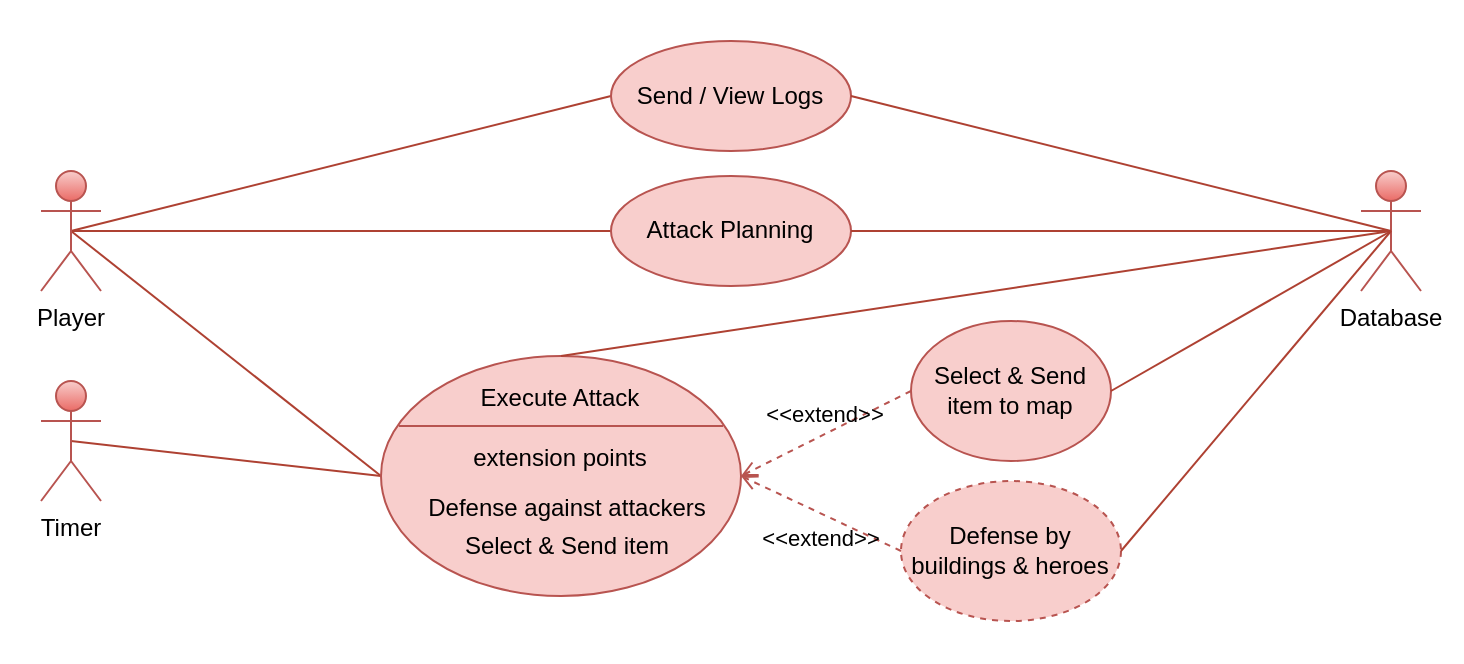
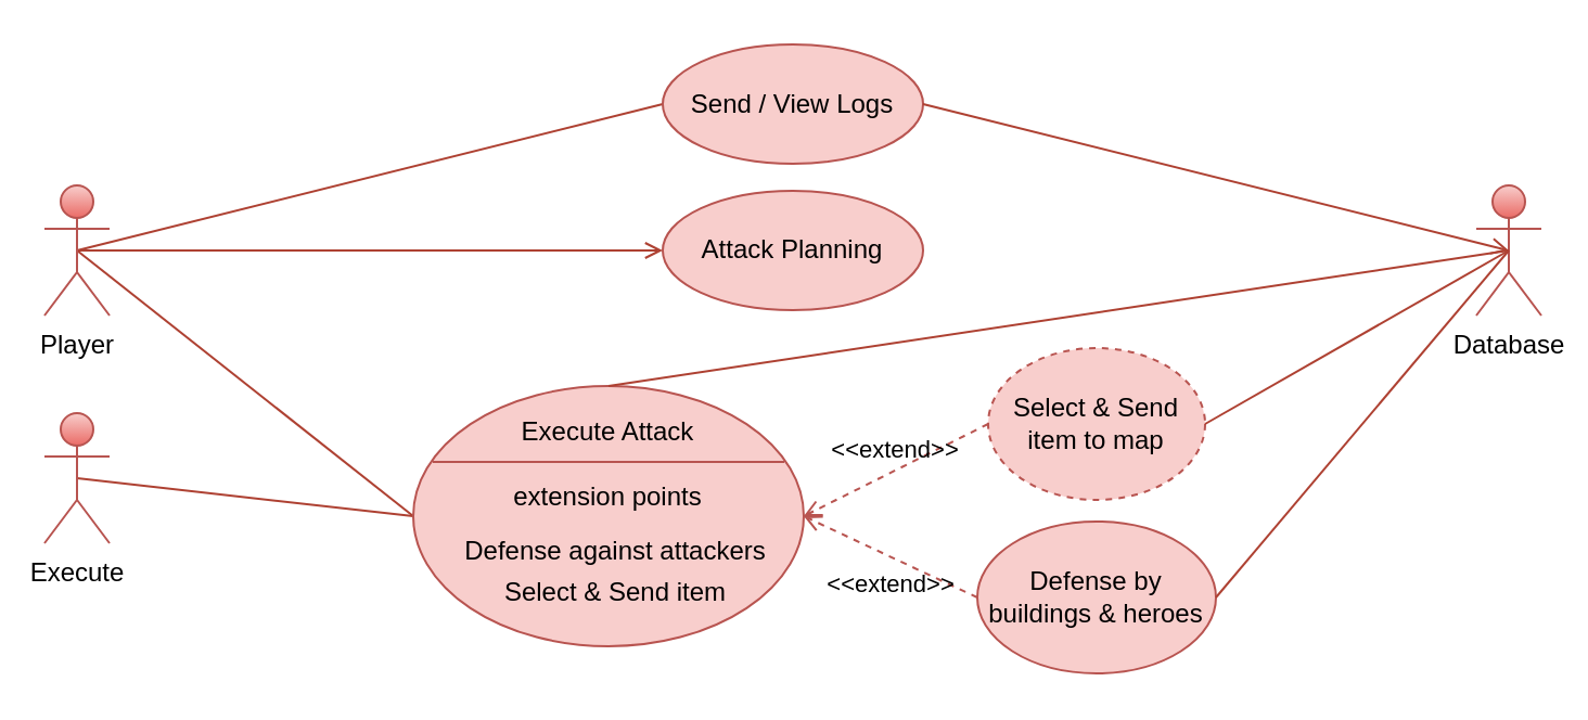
- <mxCell id="20" style="edgeStyle=none;rounded=0;orthogonalLoop=1;jettySize=auto;html=1;exitX=1;exitY=0.5;exitDx=0;exitDy=0;entryX=0.5;entryY=0.5;entryDx=0;entryDy=0;entryPerimeter=0;endArrow=none;endFill=0;fillColor=#fad9d5;strokeColor=#ae4132;" edge="1" parent="1" source="8" target="6"><mxGeometry relative="1" as="geometry" /></mxCell>
+ <mxCell id="20" style="edgeStyle=none;rounded=0;orthogonalLoop=1;jettySize=auto;html=1;exitX=1;exitY=0.5;exitDx=0;exitDy=0;entryX=0.5;entryY=0.5;entryDx=0;entryDy=0;entryPerimeter=0;endArrow=open;endFill=0;fillColor=#fad9d5;strokeColor=#ae4132;" edge="1" parent="1" source="8" target="6"><mxGeometry relative="1" as="geometry" /></mxCell>
- <mxCell id="3" style="edgeStyle=none;rounded=0;orthogonalLoop=1;jettySize=auto;html=1;exitX=0.5;exitY=0.5;exitDx=0;exitDy=0;exitPerimeter=0;entryX=0;entryY=0.5;entryDx=0;entryDy=0;endArrow=none;endFill=0;fillColor=#fad9d5;strokeColor=#ae4132;" edge="1" parent="1" source="5" target="7"><mxGeometry relative="1" as="geometry" /></mxCell>
+ <mxCell id="3" style="edgeStyle=none;rounded=0;orthogonalLoop=1;jettySize=auto;html=1;exitX=0.5;exitY=0.5;exitDx=0;exitDy=0;exitPerimeter=0;entryX=0;entryY=0.5;entryDx=0;entryDy=0;endArrow=open;endFill=0;fillColor=#fad9d5;strokeColor=#ae4132;" edge="1" parent="1" source="5" target="7"><mxGeometry relative="1" as="geometry" /></mxCell>
- <mxCell id="21" style="edgeStyle=none;rounded=0;orthogonalLoop=1;jettySize=auto;html=1;exitX=1;exitY=0.5;exitDx=0;exitDy=0;entryX=0.5;entryY=0.5;entryDx=0;entryDy=0;entryPerimeter=0;endArrow=none;endFill=0;fillColor=#fad9d5;strokeColor=#ae4132;" edge="1" parent="1" source="7" target="6"><mxGeometry relative="1" as="geometry" /></mxCell>
- <mxCell id="18" value="Select &amp;amp; Send item to map" style="ellipse;whiteSpace=wrap;html=1;fillColor=#f8cecc;strokeColor=#b85450;" vertex="1" parent="1"><mxGeometry x="455" y="160" width="100" height="70" as="geometry" /></mxCell>
+ <mxCell id="18" value="Select &amp;amp; Send item to map" style="ellipse;whiteSpace=wrap;html=1;fillColor=#f8cecc;strokeColor=#b85450;dashed=1;" vertex="1" parent="1"><mxGeometry x="455" y="160" width="100" height="70" as="geometry" /></mxCell>
- <mxCell id="10" value="Timer" style="shape=umlActor;verticalLabelPosition=bottom;verticalAlign=top;html=1;fillColor=#f8cecc;strokeColor=#b85450;gradientColor=#ea6b66;labelBackgroundColor=none;" vertex="1" parent="1"><mxGeometry x="20" y="190" width="30" height="60" as="geometry" /></mxCell>
+ <mxCell id="10" value="Execute" style="shape=umlActor;verticalLabelPosition=bottom;verticalAlign=top;html=1;fillColor=#f8cecc;strokeColor=#b85450;gradientColor=#ea6b66;labelBackgroundColor=none;" vertex="1" parent="1"><mxGeometry x="20" y="190" width="30" height="60" as="geometry" /></mxCell>
- <mxCell id="11" value="Defense by buildings &amp;amp; heroes" style="ellipse;whiteSpace=wrap;html=1;fillColor=#f8cecc;strokeColor=#b85450;dashed=1;" vertex="1" parent="1"><mxGeometry x="450" y="240" width="110" height="70" as="geometry" /></mxCell>
+ <mxCell id="11" value="Defense by buildings &amp;amp; heroes" style="ellipse;whiteSpace=wrap;html=1;fillColor=#f8cecc;strokeColor=#b85450;" vertex="1" parent="1"><mxGeometry x="450" y="240" width="110" height="70" as="geometry" /></mxCell>
